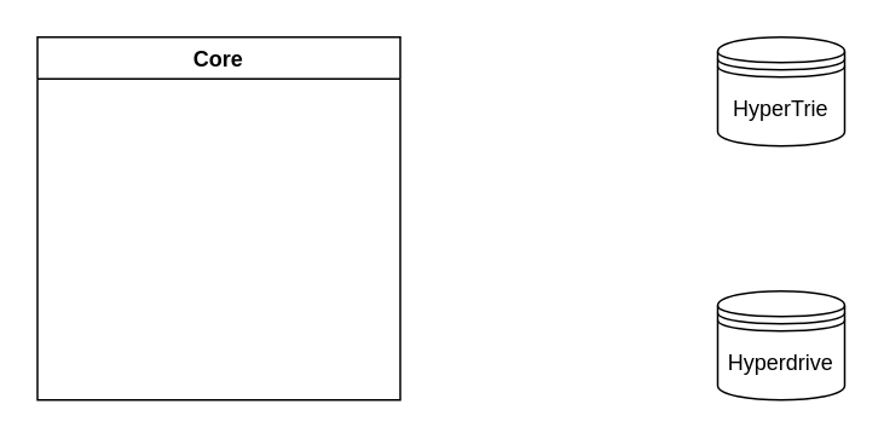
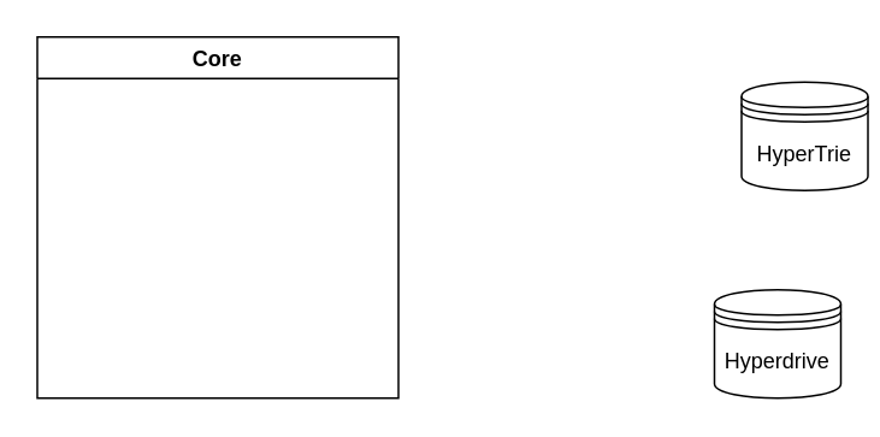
- <mxCell id="3" value="HyperTrie" style="shape=datastore;whiteSpace=wrap;html=1;" vertex="1" parent="1"><mxGeometry x="395" y="20" width="70" height="60" as="geometry" /></mxCell>
+ <mxCell id="3" value="HyperTrie" style="shape=datastore;whiteSpace=wrap;html=1;" vertex="1" parent="1"><mxGeometry x="410" y="45" width="70" height="60" as="geometry" /></mxCell>
